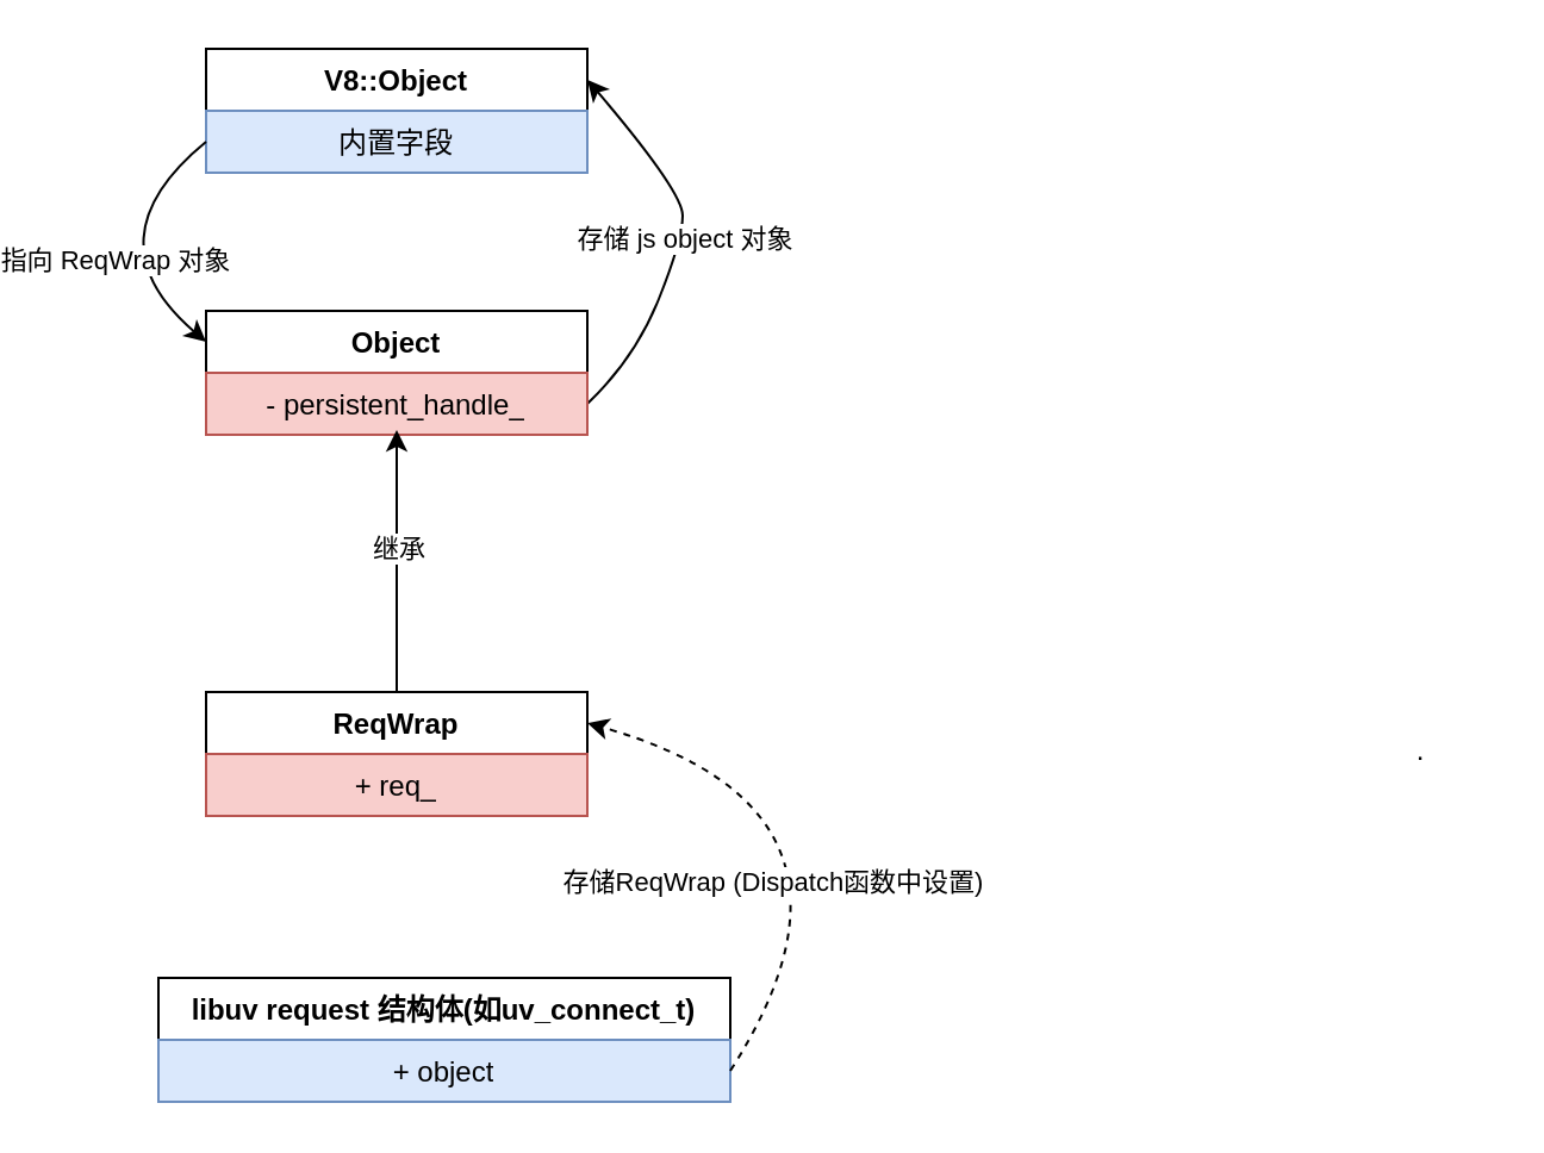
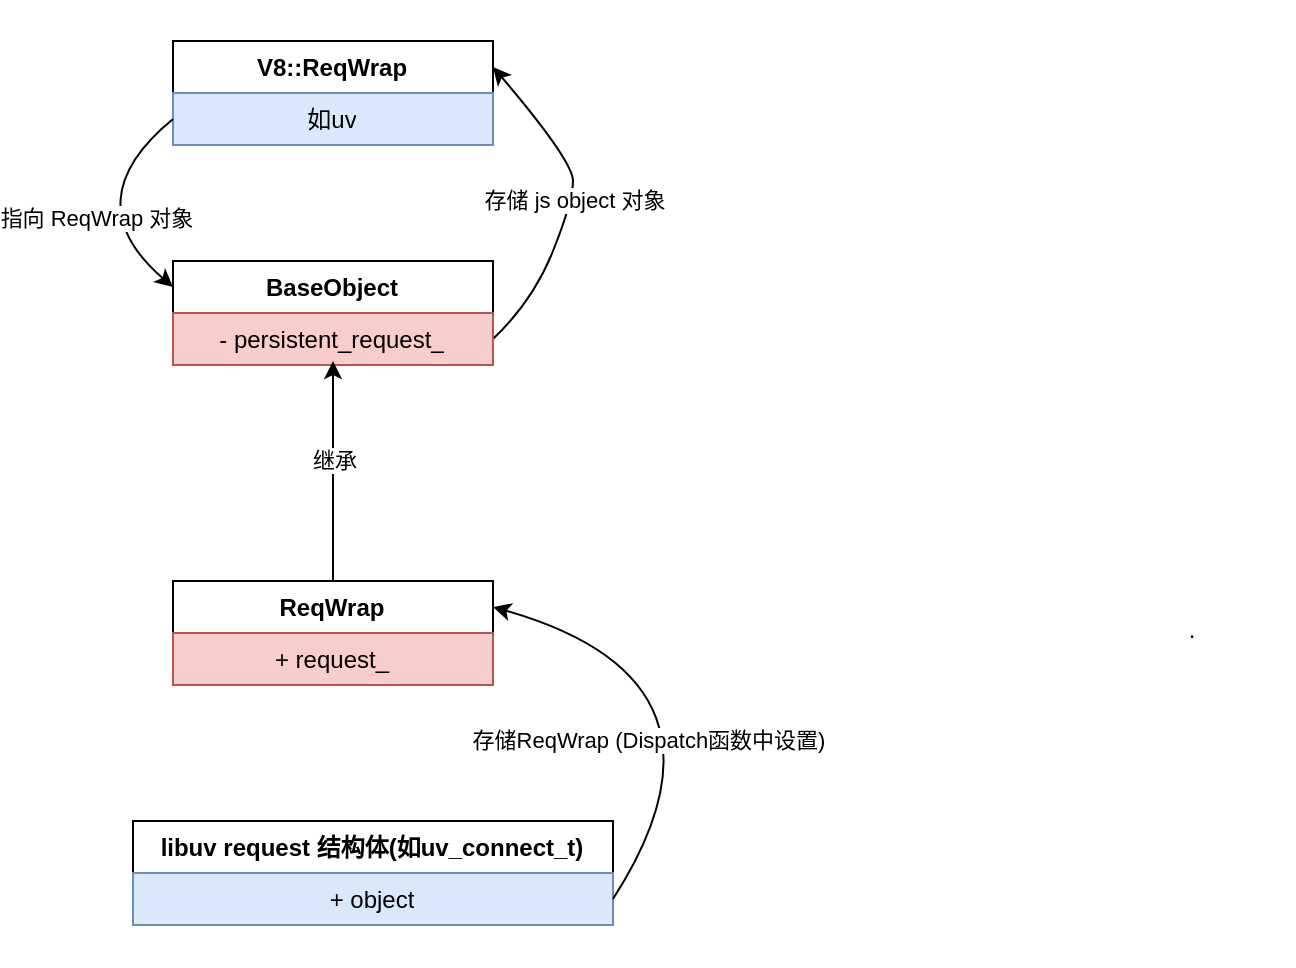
- <mxCell id="4" value="V8::Object" style="swimlane;fontStyle=1;align=center;verticalAlign=top;childLayout=stackLayout;horizontal=1;startSize=26;horizontalStack=0;resizeParent=1;resizeParentMax=0;resizeLast=0;collapsible=1;marginBottom=0;whiteSpace=wrap;html=1;" parent="1" vertex="1"><mxGeometry x="70" y="20" width="160" height="52" as="geometry" /></mxCell>
+ <mxCell id="4" value="V8::ReqWrap" style="swimlane;fontStyle=1;align=center;verticalAlign=top;childLayout=stackLayout;horizontal=1;startSize=26;horizontalStack=0;resizeParent=1;resizeParentMax=0;resizeLast=0;collapsible=1;marginBottom=0;whiteSpace=wrap;html=1;" parent="1" vertex="1"><mxGeometry x="70" y="20" width="160" height="52" as="geometry" /></mxCell>
- <mxCell id="5" value="内置字段" style="text;strokeColor=#6c8ebf;fillColor=#dae8fc;align=center;verticalAlign=top;spacingLeft=4;spacingRight=4;overflow=hidden;rotatable=0;points=[[0,0.5],[1,0.5]];portConstraint=eastwest;whiteSpace=wrap;html=1;" parent="4" vertex="1"><mxGeometry y="26" width="160" height="26" as="geometry" /></mxCell>
+ <mxCell id="5" value="如uv" style="text;strokeColor=#6c8ebf;fillColor=#dae8fc;align=center;verticalAlign=top;spacingLeft=4;spacingRight=4;overflow=hidden;rotatable=0;points=[[0,0.5],[1,0.5]];portConstraint=eastwest;whiteSpace=wrap;html=1;" parent="4" vertex="1"><mxGeometry y="26" width="160" height="26" as="geometry" /></mxCell>
- <mxCell id="11" value="Object" style="swimlane;fontStyle=1;align=center;verticalAlign=top;childLayout=stackLayout;horizontal=1;startSize=26;horizontalStack=0;resizeParent=1;resizeParentMax=0;resizeLast=0;collapsible=1;marginBottom=0;whiteSpace=wrap;html=1;" parent="1" vertex="1"><mxGeometry x="70" y="130" width="160" height="52" as="geometry" /></mxCell>
+ <mxCell id="11" value="BaseObject" style="swimlane;fontStyle=1;align=center;verticalAlign=top;childLayout=stackLayout;horizontal=1;startSize=26;horizontalStack=0;resizeParent=1;resizeParentMax=0;resizeLast=0;collapsible=1;marginBottom=0;whiteSpace=wrap;html=1;" parent="1" vertex="1"><mxGeometry x="70" y="130" width="160" height="52" as="geometry" /></mxCell>
- <mxCell id="12" value="-&amp;nbsp;persistent_handle_" style="text;strokeColor=#b85450;fillColor=#f8cecc;align=center;verticalAlign=top;spacingLeft=4;spacingRight=4;overflow=hidden;rotatable=0;points=[[0,0.5],[1,0.5]];portConstraint=eastwest;whiteSpace=wrap;html=1;" parent="11" vertex="1"><mxGeometry y="26" width="160" height="26" as="geometry" /></mxCell>
+ <mxCell id="12" value="-&amp;nbsp;persistent_request_" style="text;strokeColor=#b85450;fillColor=#f8cecc;align=center;verticalAlign=top;spacingLeft=4;spacingRight=4;overflow=hidden;rotatable=0;points=[[0,0.5],[1,0.5]];portConstraint=eastwest;whiteSpace=wrap;html=1;" parent="11" vertex="1"><mxGeometry y="26" width="160" height="26" as="geometry" /></mxCell>
- <mxCell id="17" value="" style="curved=1;endArrow=classic;html=1;rounded=0;entryX=1;entryY=0.25;entryDx=0;entryDy=0;exitX=1;exitY=0.75;exitDx=0;exitDy=0;strokeColor=#000000;dashed=1;" edge="1" parent="1" source="15" target="2"><mxGeometry width="50" height="50" relative="1" as="geometry"><mxPoint x="310" y="340" as="sourcePoint" /><mxPoint x="360" y="290" as="targetPoint" /><Array as="points"><mxPoint x="360" y="340" /></Array></mxGeometry></mxCell>
+ <mxCell id="17" value="" style="curved=1;endArrow=classic;html=1;rounded=0;entryX=1;entryY=0.25;entryDx=0;entryDy=0;exitX=1;exitY=0.75;exitDx=0;exitDy=0;strokeColor=#000000;" edge="1" parent="1" source="15" target="2"><mxGeometry width="50" height="50" relative="1" as="geometry"><mxPoint x="310" y="340" as="sourcePoint" /><mxPoint x="360" y="290" as="targetPoint" /><Array as="points"><mxPoint x="360" y="340" /></Array></mxGeometry></mxCell>
- <mxCell id="3" value="+ req_" style="text;strokeColor=#b85450;fillColor=#f8cecc;align=center;verticalAlign=top;spacingLeft=4;spacingRight=4;overflow=hidden;rotatable=0;points=[[0,0.5],[1,0.5]];portConstraint=eastwest;whiteSpace=wrap;html=1;" parent="2" vertex="1"><mxGeometry y="26" width="160" height="26" as="geometry" /></mxCell>
+ <mxCell id="3" value="+ request_" style="text;strokeColor=#b85450;fillColor=#f8cecc;align=center;verticalAlign=top;spacingLeft=4;spacingRight=4;overflow=hidden;rotatable=0;points=[[0,0.5],[1,0.5]];portConstraint=eastwest;whiteSpace=wrap;html=1;" parent="2" vertex="1"><mxGeometry y="26" width="160" height="26" as="geometry" /></mxCell>
